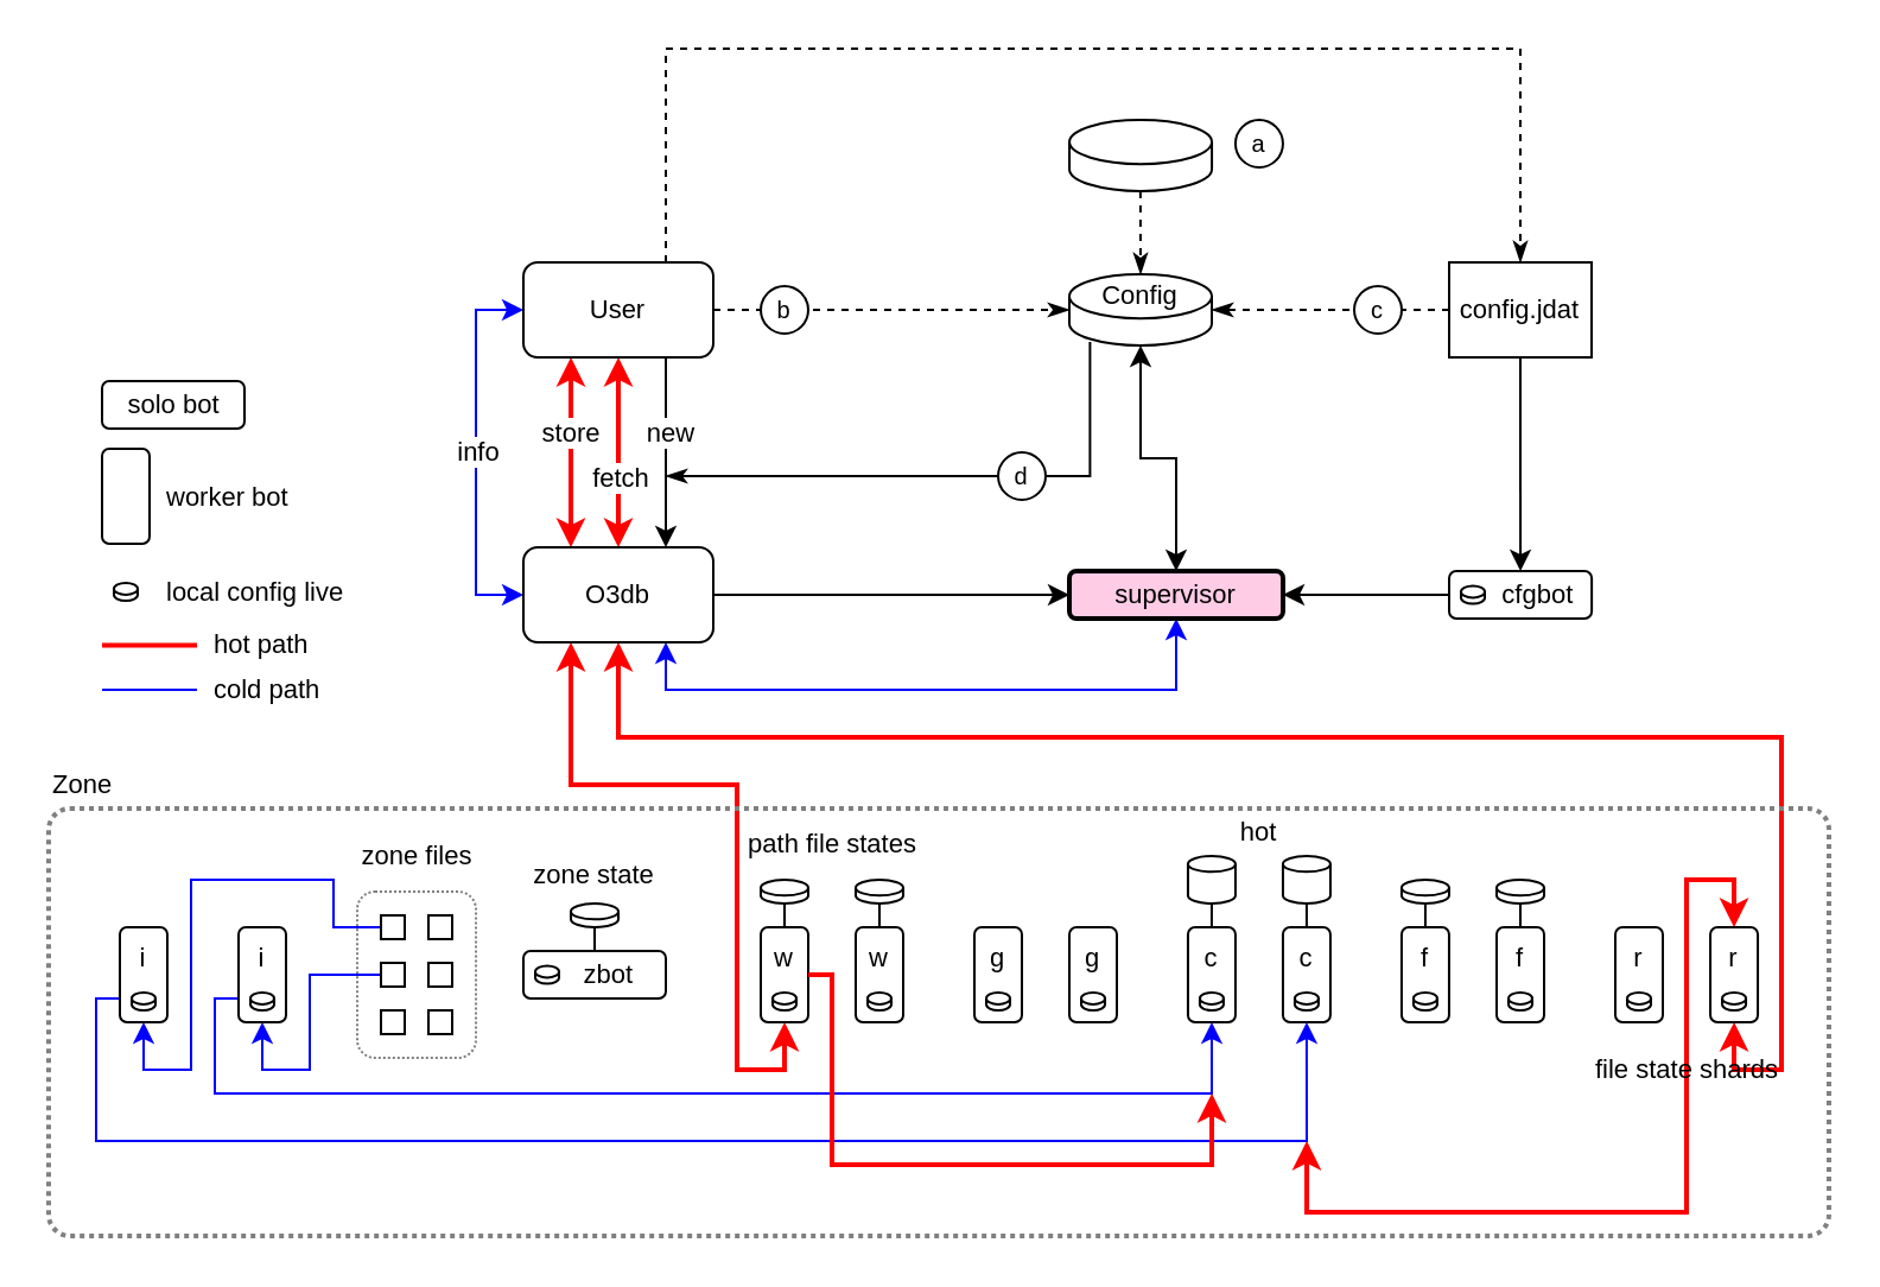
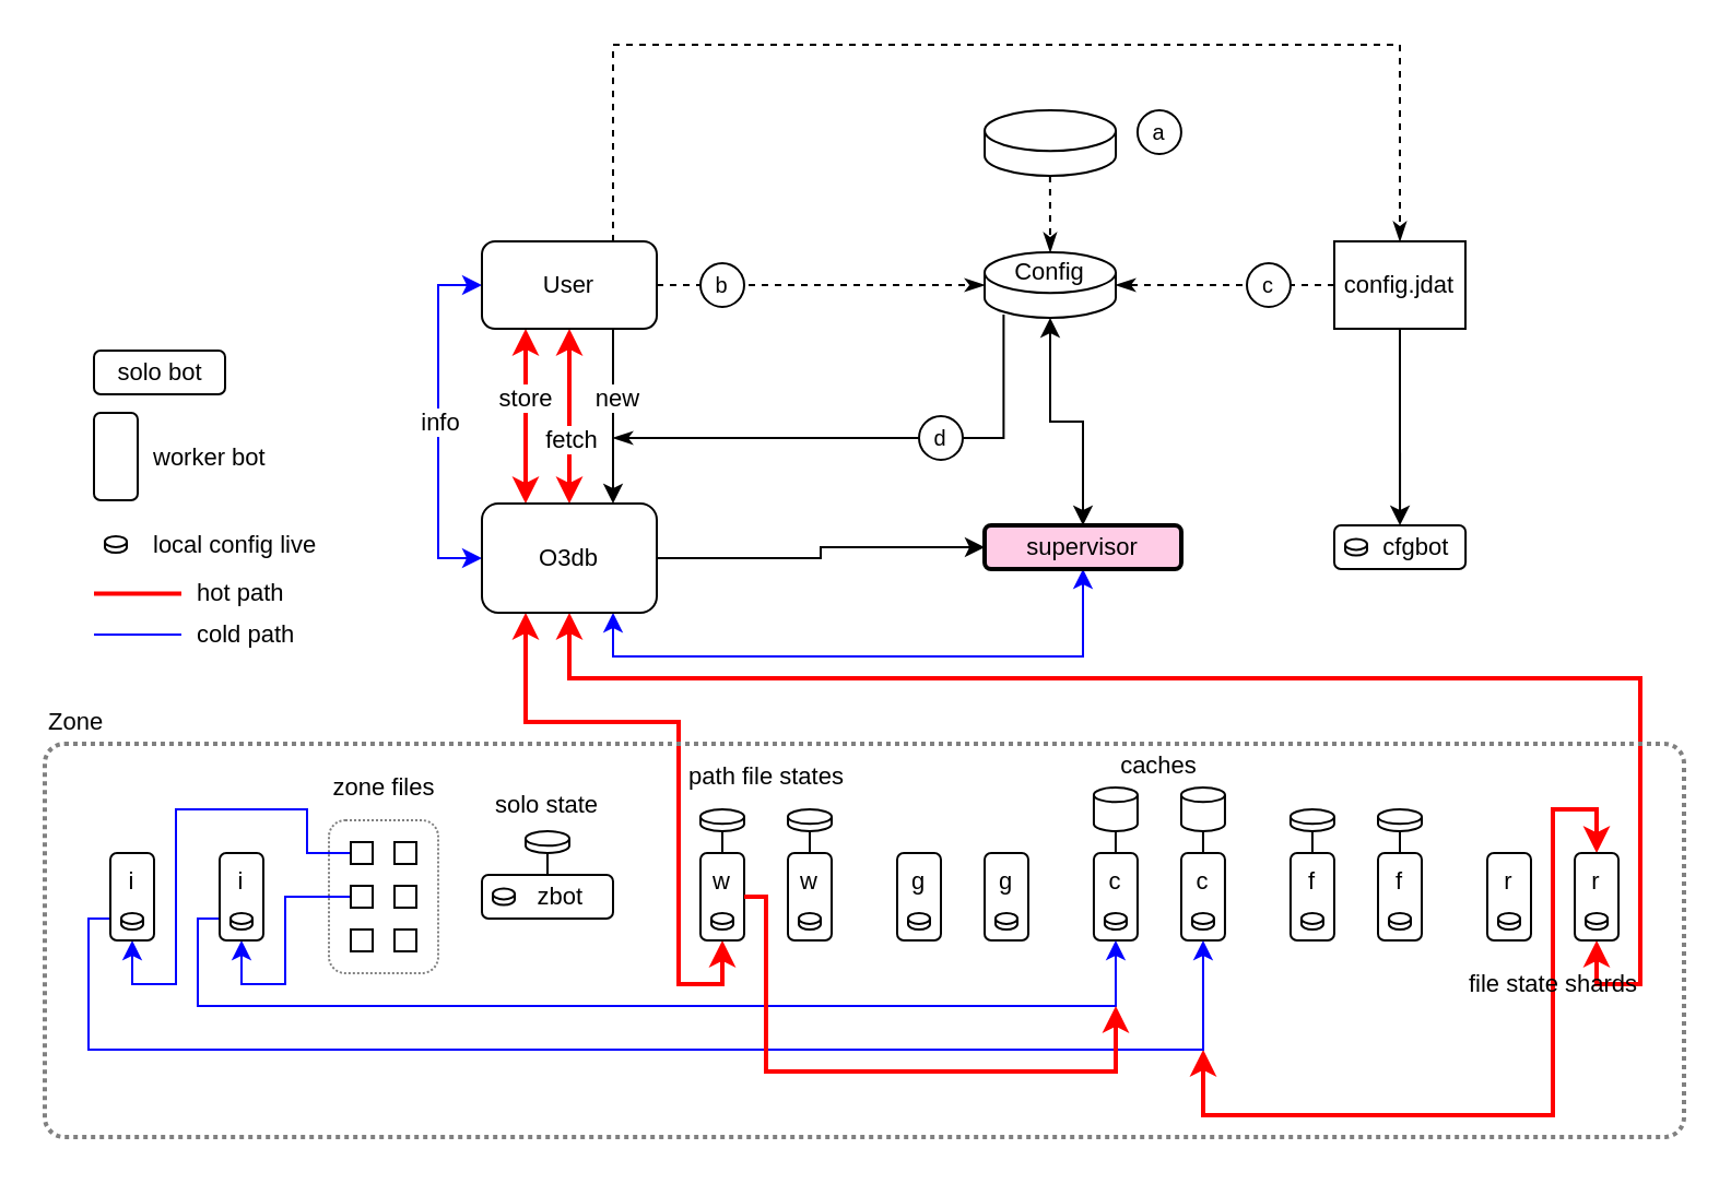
- <mxCell id="18" value="&lt;div style=&quot;font-size: 11px&quot;&gt;&lt;font style=&quot;font-size: 11px&quot;&gt;O3db&lt;/font&gt;&lt;/div&gt;" style="rounded=1;whiteSpace=wrap;html=1;fontSize=11;" parent="1" vertex="1"><mxGeometry x="220" y="230" width="80" height="40" as="geometry" /></mxCell>
+ <mxCell id="18" value="&lt;div style=&quot;font-size: 11px&quot;&gt;&lt;font style=&quot;font-size: 11px&quot;&gt;O3db&lt;/font&gt;&lt;/div&gt;" style="rounded=1;whiteSpace=wrap;html=1;fontSize=11;" parent="1" vertex="1"><mxGeometry x="220" y="230" width="80" height="50" as="geometry" /></mxCell>
- <mxCell id="23" style="edgeStyle=orthogonalEdgeStyle;rounded=0;orthogonalLoop=1;jettySize=auto;html=1;exitX=0;exitY=0.5;exitDx=0;exitDy=0;fontSize=10;startArrow=none;startFill=0;endArrow=classic;endFill=1;entryX=1;entryY=0.5;entryDx=0;entryDy=0;" parent="1" source="24" target="22" edge="1"><mxGeometry relative="1" as="geometry"><Array as="points"><mxPoint x="580" y="250" /><mxPoint x="580" y="250" /></Array><mxPoint x="560" y="260" as="targetPoint" /></mxGeometry></mxCell>
- <mxCell id="57" value="hot" style="text;html=1;strokeColor=none;fillColor=default;align=center;verticalAlign=middle;whiteSpace=wrap;rounded=0;fontSize=11;" vertex="1" parent="1"><mxGeometry x="509.97" y="345" width="40" height="10" as="geometry" /></mxCell>
+ <mxCell id="57" value="caches" style="text;html=1;strokeColor=none;fillColor=default;align=center;verticalAlign=middle;whiteSpace=wrap;rounded=0;fontSize=11;" vertex="1" parent="1"><mxGeometry x="509.97" y="345" width="40" height="10" as="geometry" /></mxCell>
- <mxCell id="58" value="&lt;div&gt;zone state&lt;br&gt;&lt;/div&gt;" style="text;html=1;strokeColor=none;fillColor=none;align=center;verticalAlign=middle;whiteSpace=wrap;rounded=0;fontSize=11;" vertex="1" parent="1"><mxGeometry x="220" y="355" width="60" height="25" as="geometry" /></mxCell>
+ <mxCell id="58" value="&lt;div&gt;solo state&lt;br&gt;&lt;/div&gt;" style="text;html=1;strokeColor=none;fillColor=none;align=center;verticalAlign=middle;whiteSpace=wrap;rounded=0;fontSize=11;" vertex="1" parent="1"><mxGeometry x="220" y="355" width="60" height="25" as="geometry" /></mxCell>
